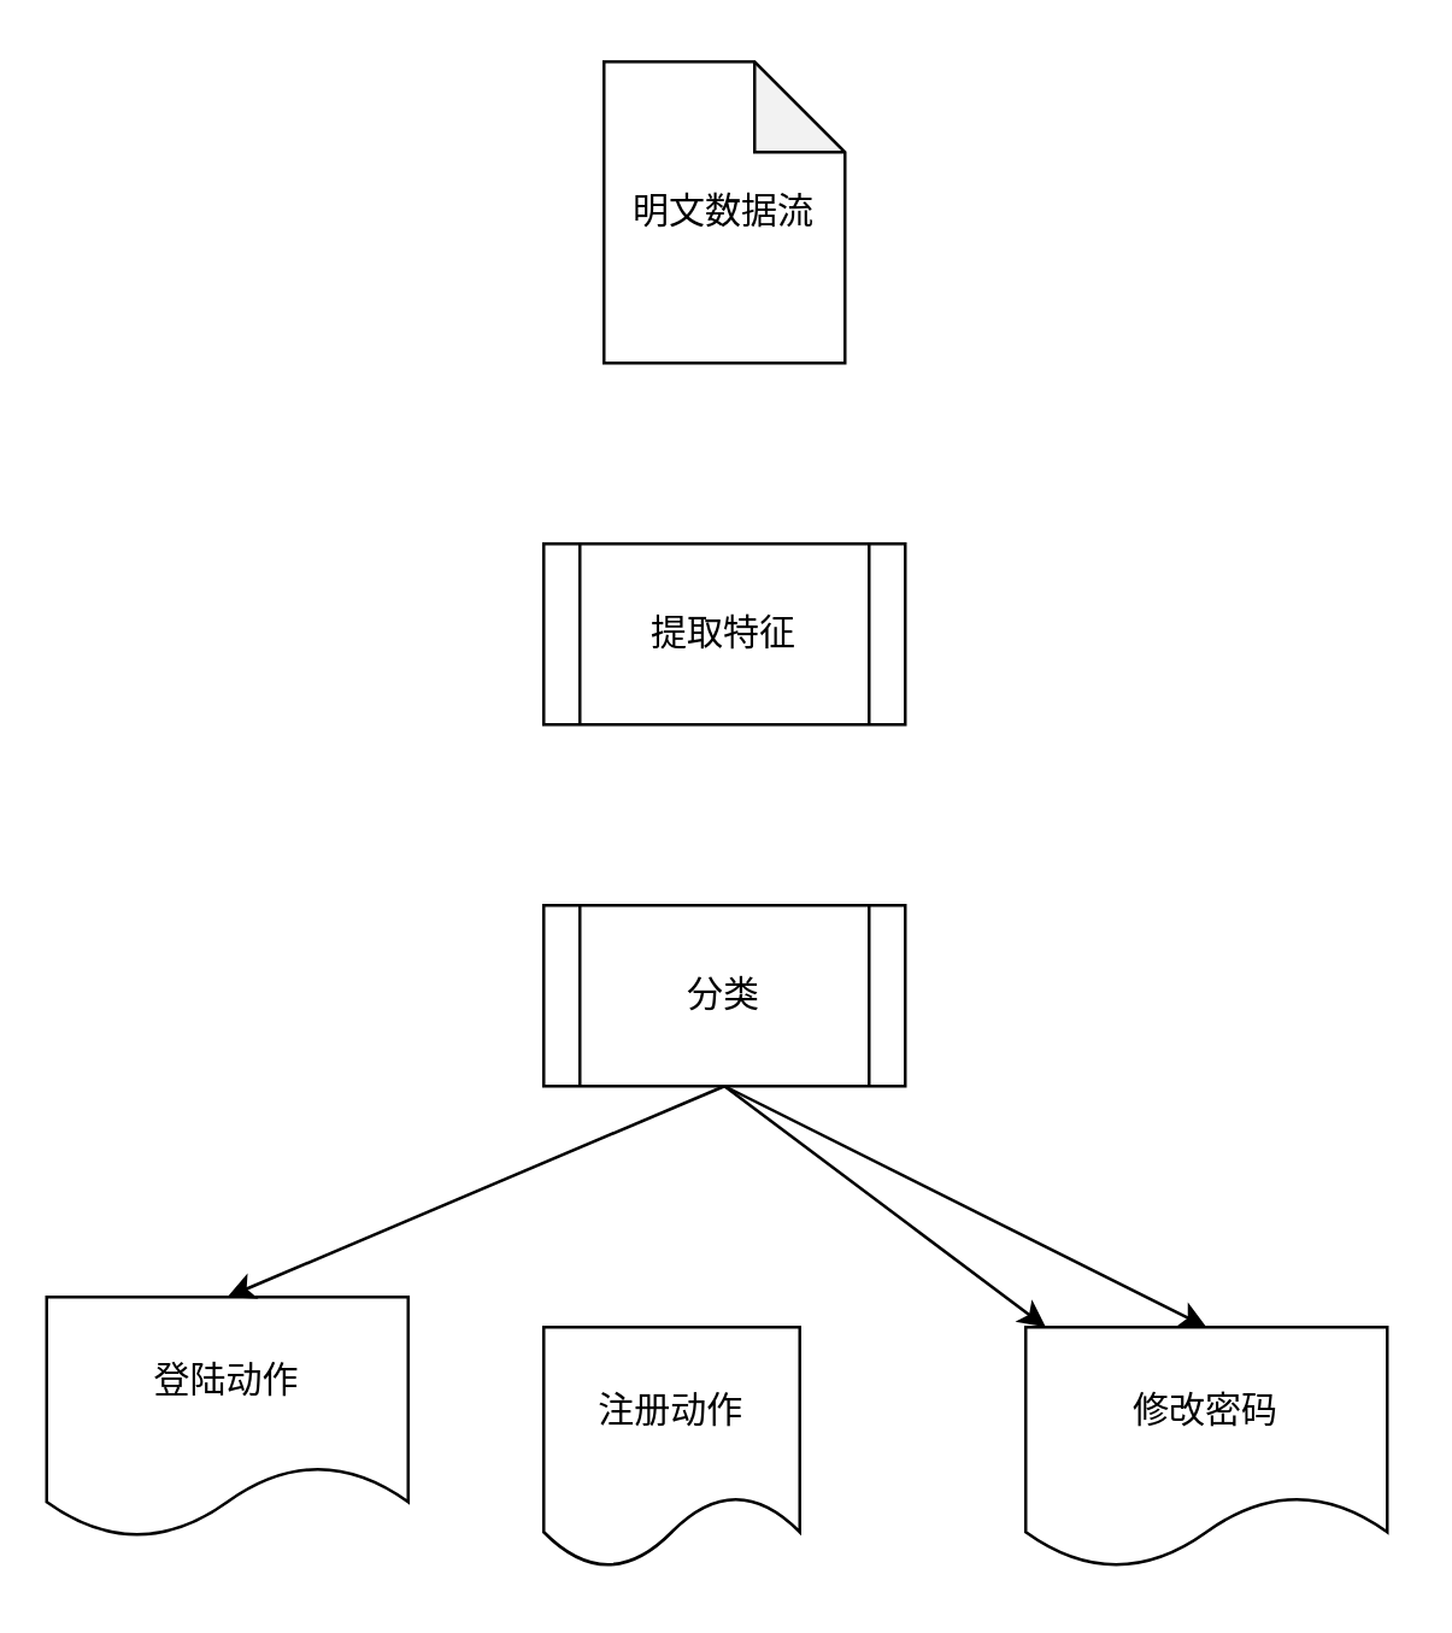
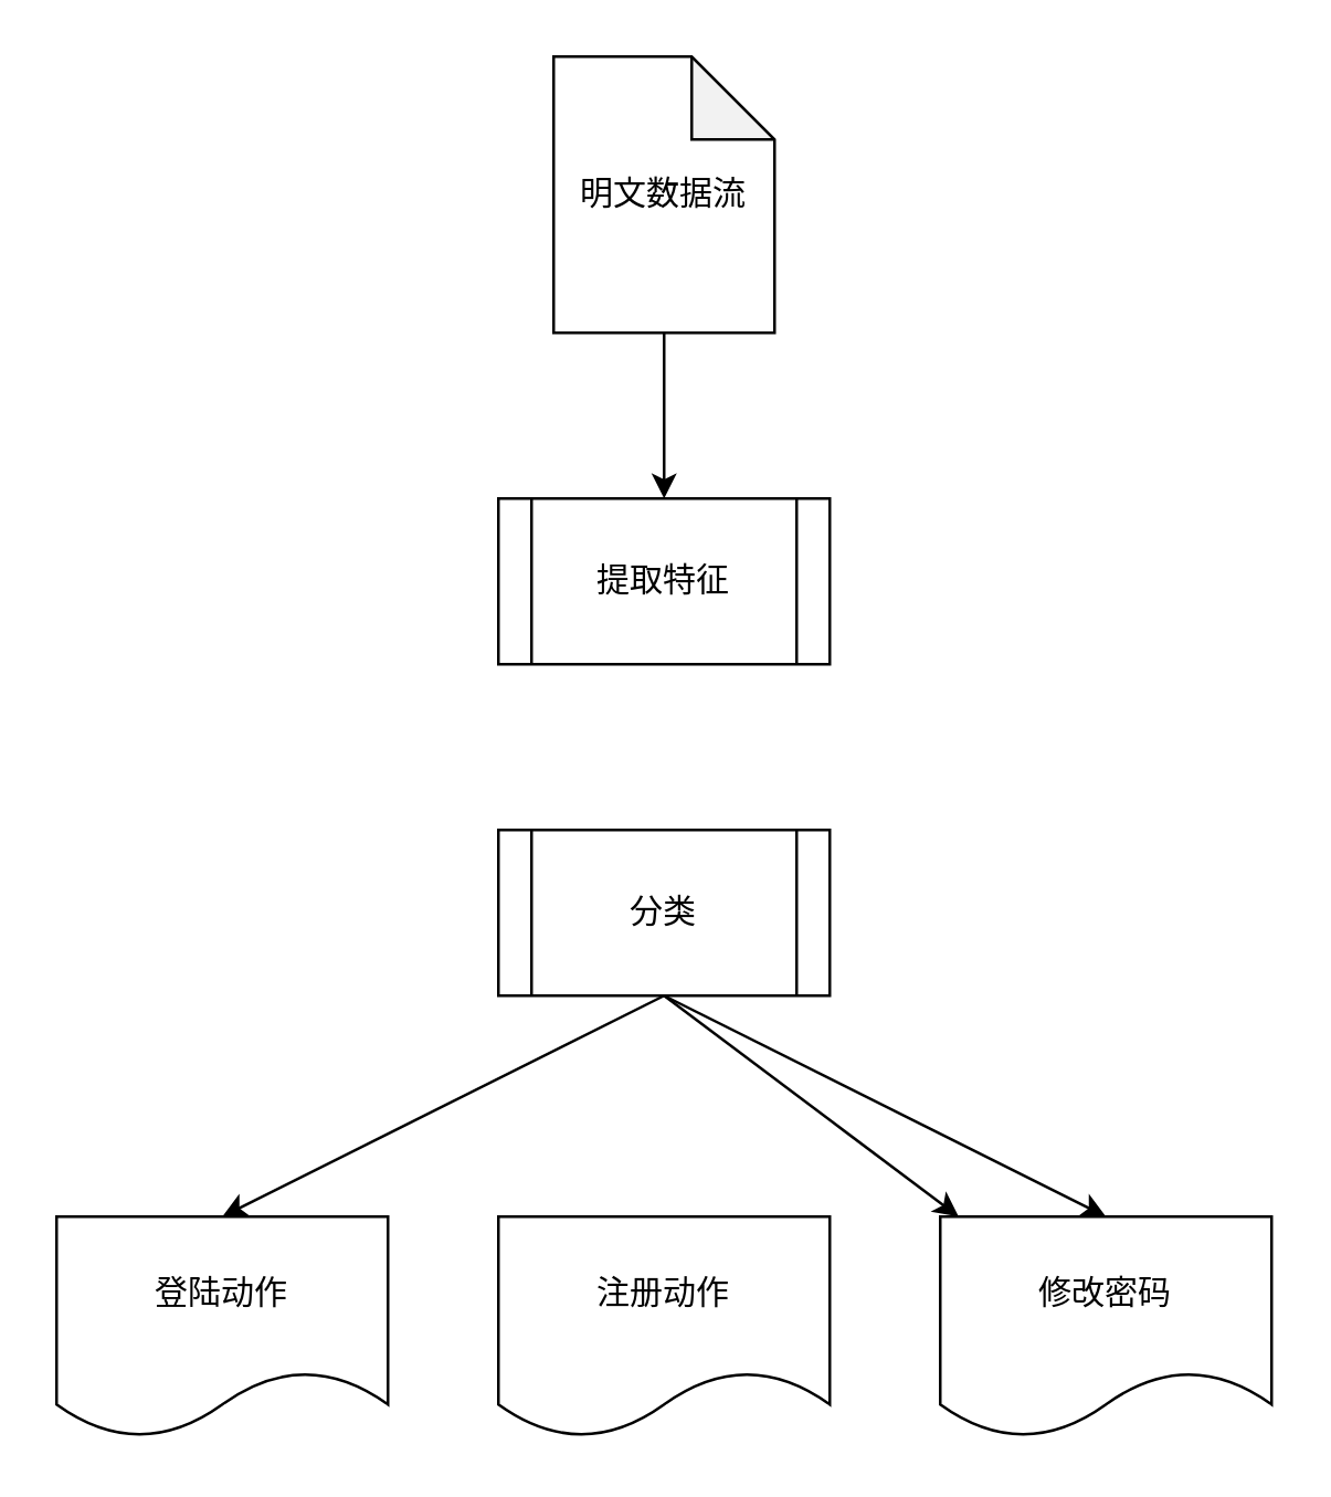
+ <mxCell id="8" value="" style="endArrow=classic;html=1;exitX=0.5;exitY=1;exitDx=0;exitDy=0;exitPerimeter=0;entryX=0.5;entryY=0;entryDx=0;entryDy=0;" edge="1" parent="1" source="4" target="2"><mxGeometry width="50" height="50" relative="1" as="geometry"><mxPoint x="270" y="430" as="sourcePoint" /><mxPoint x="320" y="380" as="targetPoint" /></mxGeometry></mxCell>
- <mxCell id="5" value="登陆动作" style="shape=document;whiteSpace=wrap;html=1;boundedLbl=1;" vertex="1" parent="1"><mxGeometry x="15" y="430" width="120" height="80" as="geometry" /></mxCell>
+ <mxCell id="5" value="登陆动作" style="shape=document;whiteSpace=wrap;html=1;boundedLbl=1;" vertex="1" parent="1"><mxGeometry x="20" y="440" width="120" height="80" as="geometry" /></mxCell>
- <mxCell id="6" value="注册动作" style="shape=document;whiteSpace=wrap;html=1;boundedLbl=1;" vertex="1" parent="1"><mxGeometry x="180" y="440" width="85" height="80" as="geometry" /></mxCell>
+ <mxCell id="6" value="注册动作" style="shape=document;whiteSpace=wrap;html=1;boundedLbl=1;" vertex="1" parent="1"><mxGeometry x="180" y="440" width="120" height="80" as="geometry" /></mxCell>
